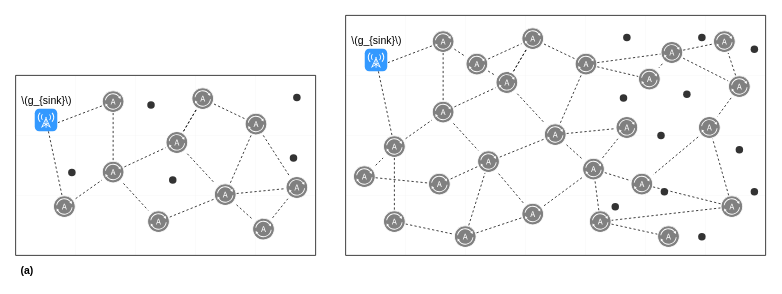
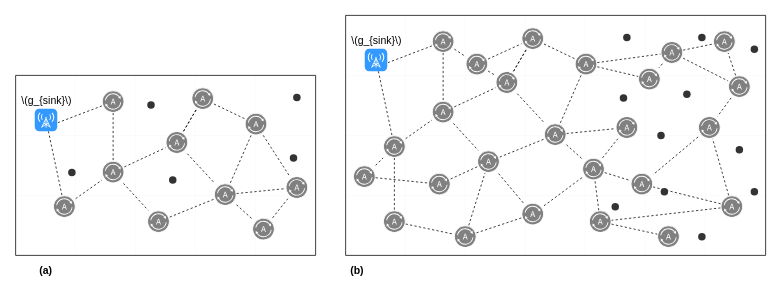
- <mxCell id="104" value="(a)" style="text;html=1;align=center;verticalAlign=middle;resizable=0;points=[];autosize=1;fontStyle=1;fontSize=14;" vertex="1" parent="1"><mxGeometry x="20" y="350" width="30" height="20" as="geometry" /></mxCell>
+ <mxCell id="104" value="(a)" style="text;html=1;align=center;verticalAlign=middle;resizable=0;points=[];autosize=1;fontStyle=1;fontSize=14;" vertex="1" parent="1"><mxGeometry x="45" y="350" width="30" height="20" as="geometry" /></mxCell>
+ <mxCell id="105" value="(b)" style="text;html=1;align=center;verticalAlign=middle;resizable=0;points=[];autosize=1;fontStyle=1;fontSize=14;" vertex="1" parent="1"><mxGeometry x="460" y="350" width="30" height="20" as="geometry" /></mxCell>
